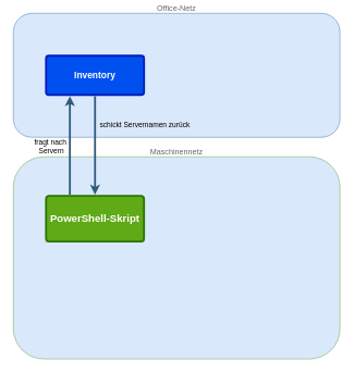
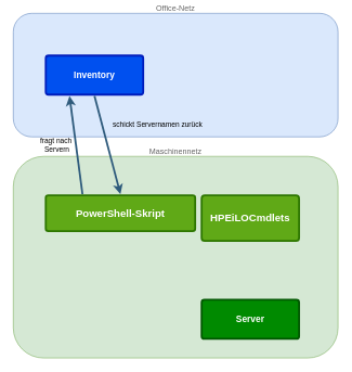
- <mxCell id="6" value="PowerShell-Skript" style="rounded=1;whiteSpace=wrap;html=1;shadow=0;labelBackgroundColor=none;strokeColor=#2D7600;strokeWidth=3;fillColor=#60a917;fontFamily=Helvetica;fontSize=16;fontColor=#ffffff;align=center;fontStyle=1;spacing=5;arcSize=7;perimeterSpacing=2;" parent="1" vertex="1"><mxGeometry x="70" y="300" width="150" height="70" as="geometry" /></mxCell>
+ <mxCell id="6" value="PowerShell-Skript" style="rounded=1;whiteSpace=wrap;html=1;shadow=0;labelBackgroundColor=none;strokeColor=#2D7600;strokeWidth=3;fillColor=#60a917;fontFamily=Helvetica;fontSize=16;fontColor=#ffffff;align=center;fontStyle=1;spacing=5;arcSize=7;perimeterSpacing=2;" parent="1" vertex="1"><mxGeometry x="70" y="300" width="230" height="55" as="geometry" /></mxCell>
+ <mxCell id="9" value="HPEiLOCmdlets" style="rounded=1;whiteSpace=wrap;html=1;shadow=0;labelBackgroundColor=none;strokeColor=#2D7600;strokeWidth=3;fillColor=#60a917;fontFamily=Helvetica;fontSize=16;fontColor=#ffffff;align=center;fontStyle=1;spacing=5;arcSize=7;perimeterSpacing=2;" vertex="1" parent="1"><mxGeometry x="310" y="300" width="150" height="70" as="geometry" /></mxCell>
- <mxCell id="2" value="&lt;div style=&quot;text-align: left; padding-top: 1px;&quot;&gt;&lt;span style=&quot;color: light-dark(rgb(0, 0, 0), rgb(255, 255, 255));&quot;&gt;Maschinennetz&lt;/span&gt;&lt;/div&gt;&lt;div&gt;&lt;/div&gt;" style="rounded=1;whiteSpace=wrap;html=1;spacing=0;textOpacity=60;labelBorderColor=none;labelBackgroundColor=none;labelPosition=center;verticalLabelPosition=top;align=center;verticalAlign=bottom;fillColor=#dae8fc;strokeColor=#82b366;" vertex="1" parent="1"><mxGeometry x="20" y="240" width="500" height="310" as="geometry" /></mxCell>
+ <mxCell id="2" value="&lt;div style=&quot;text-align: left; padding-top: 1px;&quot;&gt;&lt;span style=&quot;color: light-dark(rgb(0, 0, 0), rgb(255, 255, 255));&quot;&gt;Maschinennetz&lt;/span&gt;&lt;/div&gt;&lt;div&gt;&lt;/div&gt;" style="rounded=1;whiteSpace=wrap;html=1;spacing=0;textOpacity=60;labelBorderColor=none;labelBackgroundColor=none;labelPosition=center;verticalLabelPosition=top;align=center;verticalAlign=bottom;fillColor=#D5E8D4;strokeColor=#82b366;" vertex="1" parent="1"><mxGeometry x="20" y="240" width="500" height="310" as="geometry" /></mxCell>
+ <mxCell id="7" value="Server" style="rounded=1;whiteSpace=wrap;html=1;shadow=0;labelBackgroundColor=none;strokeColor=#005700;strokeWidth=3;fillColor=#008a00;fontFamily=Helvetica;fontSize=14;fontColor=#ffffff;align=center;spacing=5;fontStyle=1;arcSize=7;perimeterSpacing=2;" parent="1" vertex="1"><mxGeometry x="310" y="460.5" width="150" height="60" as="geometry" /></mxCell>
